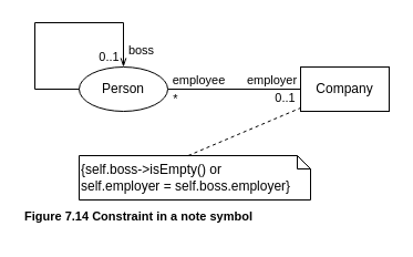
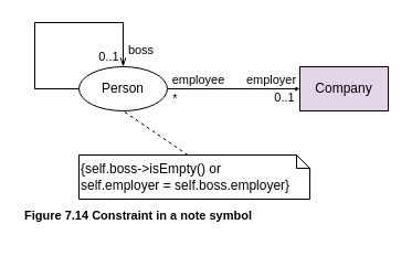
- <mxCell id="2" style="edgeStyle=orthogonalEdgeStyle;rounded=0;orthogonalLoop=1;jettySize=auto;html=1;exitX=1;exitY=0.5;exitDx=0;exitDy=0;entryX=0;entryY=0.5;entryDx=0;entryDy=0;endArrow=none;endFill=0;" edge="1" parent="1" source="8" target="9"><mxGeometry relative="1" as="geometry" /></mxCell>
+ <mxCell id="2" style="edgeStyle=orthogonalEdgeStyle;rounded=0;orthogonalLoop=1;jettySize=auto;html=1;exitX=1;exitY=0.5;exitDx=0;exitDy=0;entryX=0;entryY=0.5;entryDx=0;entryDy=0;endArrow=open;endFill=0;" edge="1" parent="1" source="8" target="9"><mxGeometry relative="1" as="geometry" /></mxCell>
- <mxCell id="9" value="Company" style="html=1;whiteSpace=wrap;" vertex="1" parent="1"><mxGeometry x="271" y="60" width="80" height="40" as="geometry" /></mxCell>
+ <mxCell id="9" value="Company" style="html=1;whiteSpace=wrap;fillColor=#e1d5e7;" vertex="1" parent="1"><mxGeometry x="271" y="60" width="80" height="40" as="geometry" /></mxCell>
- <mxCell id="12" style="rounded=0;orthogonalLoop=1;jettySize=auto;html=1;exitX=0;exitY=0;exitDx=98.5;exitDy=0;exitPerimeter=0;dashed=1;endArrow=none;endFill=0;" edge="1" parent="1" source="13" target="9"><mxGeometry relative="1" as="geometry" /></mxCell>
+ <mxCell id="12" style="rounded=0;orthogonalLoop=1;jettySize=auto;html=1;exitX=0;exitY=0;exitDx=98.5;exitDy=0;exitPerimeter=0;entryX=0.5;entryY=1;entryDx=0;entryDy=0;dashed=1;endArrow=none;endFill=0;" edge="1" parent="1" source="13" target="8"><mxGeometry relative="1" as="geometry" /></mxCell>
